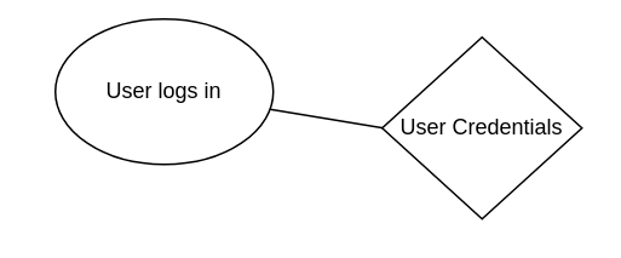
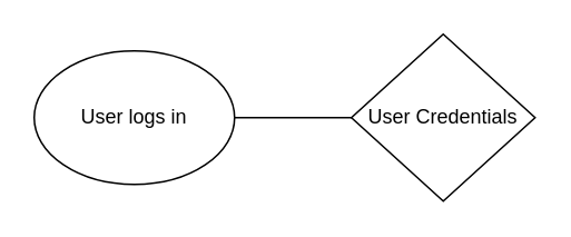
- <mxCell id="2" value="User logs in" style="ellipse;whiteSpace=wrap;html=1;" vertex="1" parent="1"><mxGeometry x="30" y="10" width="120" height="80" as="geometry" /></mxCell>
+ <mxCell id="2" value="User logs in" style="ellipse;whiteSpace=wrap;html=1;" vertex="1" parent="1"><mxGeometry x="20" y="30" width="120" height="80" as="geometry" /></mxCell>
